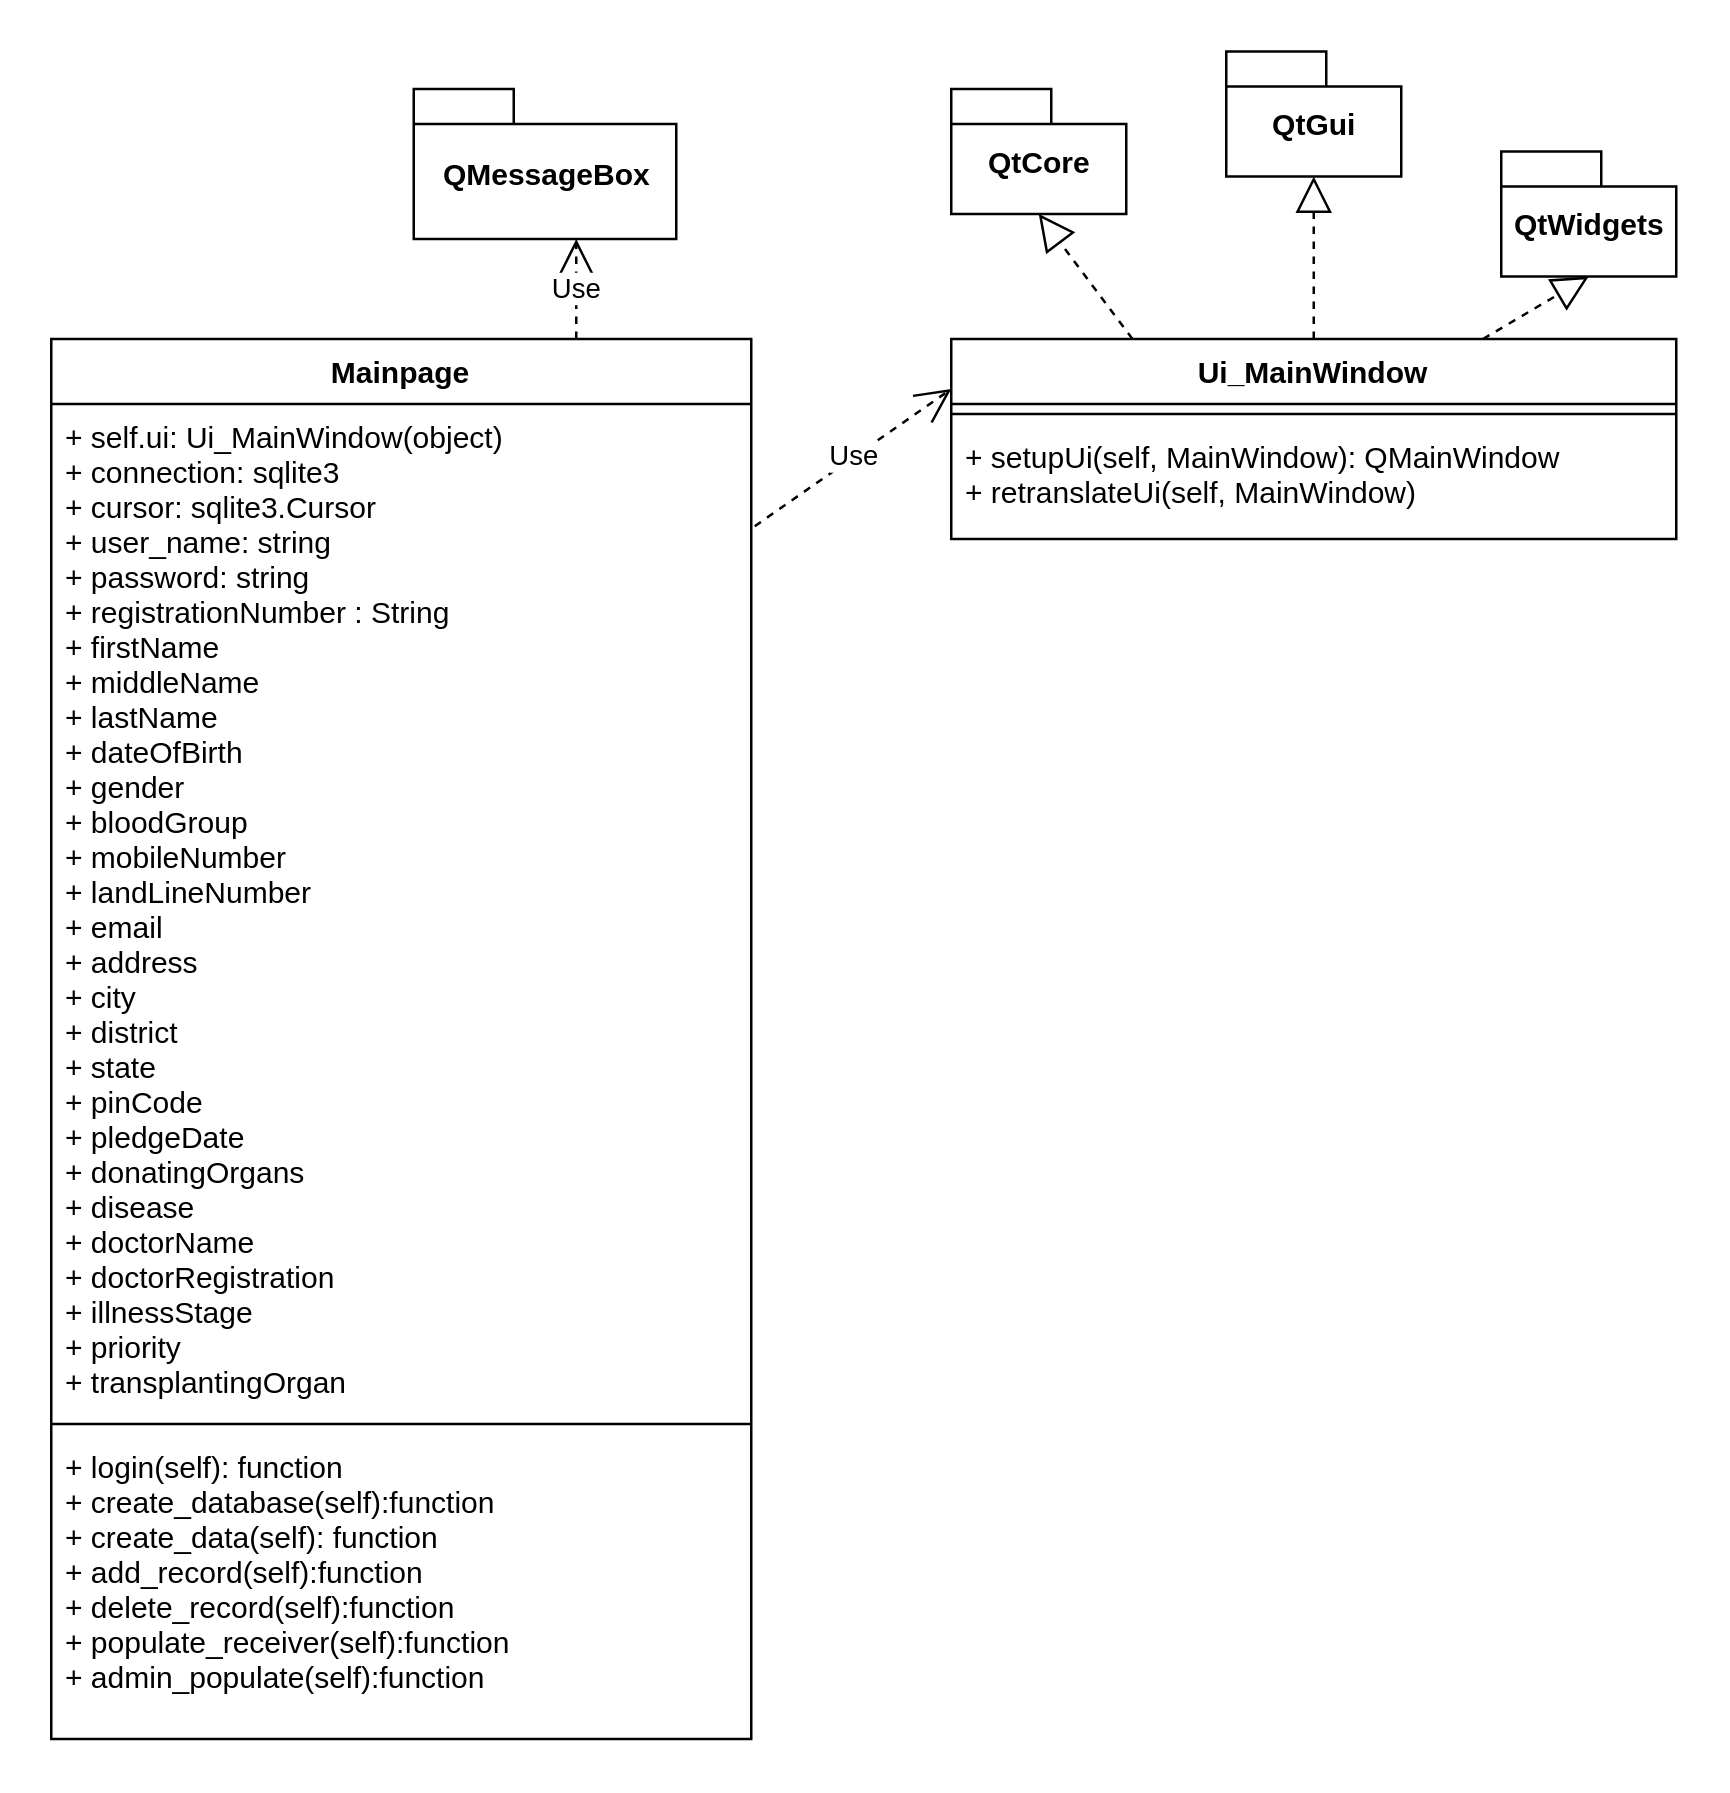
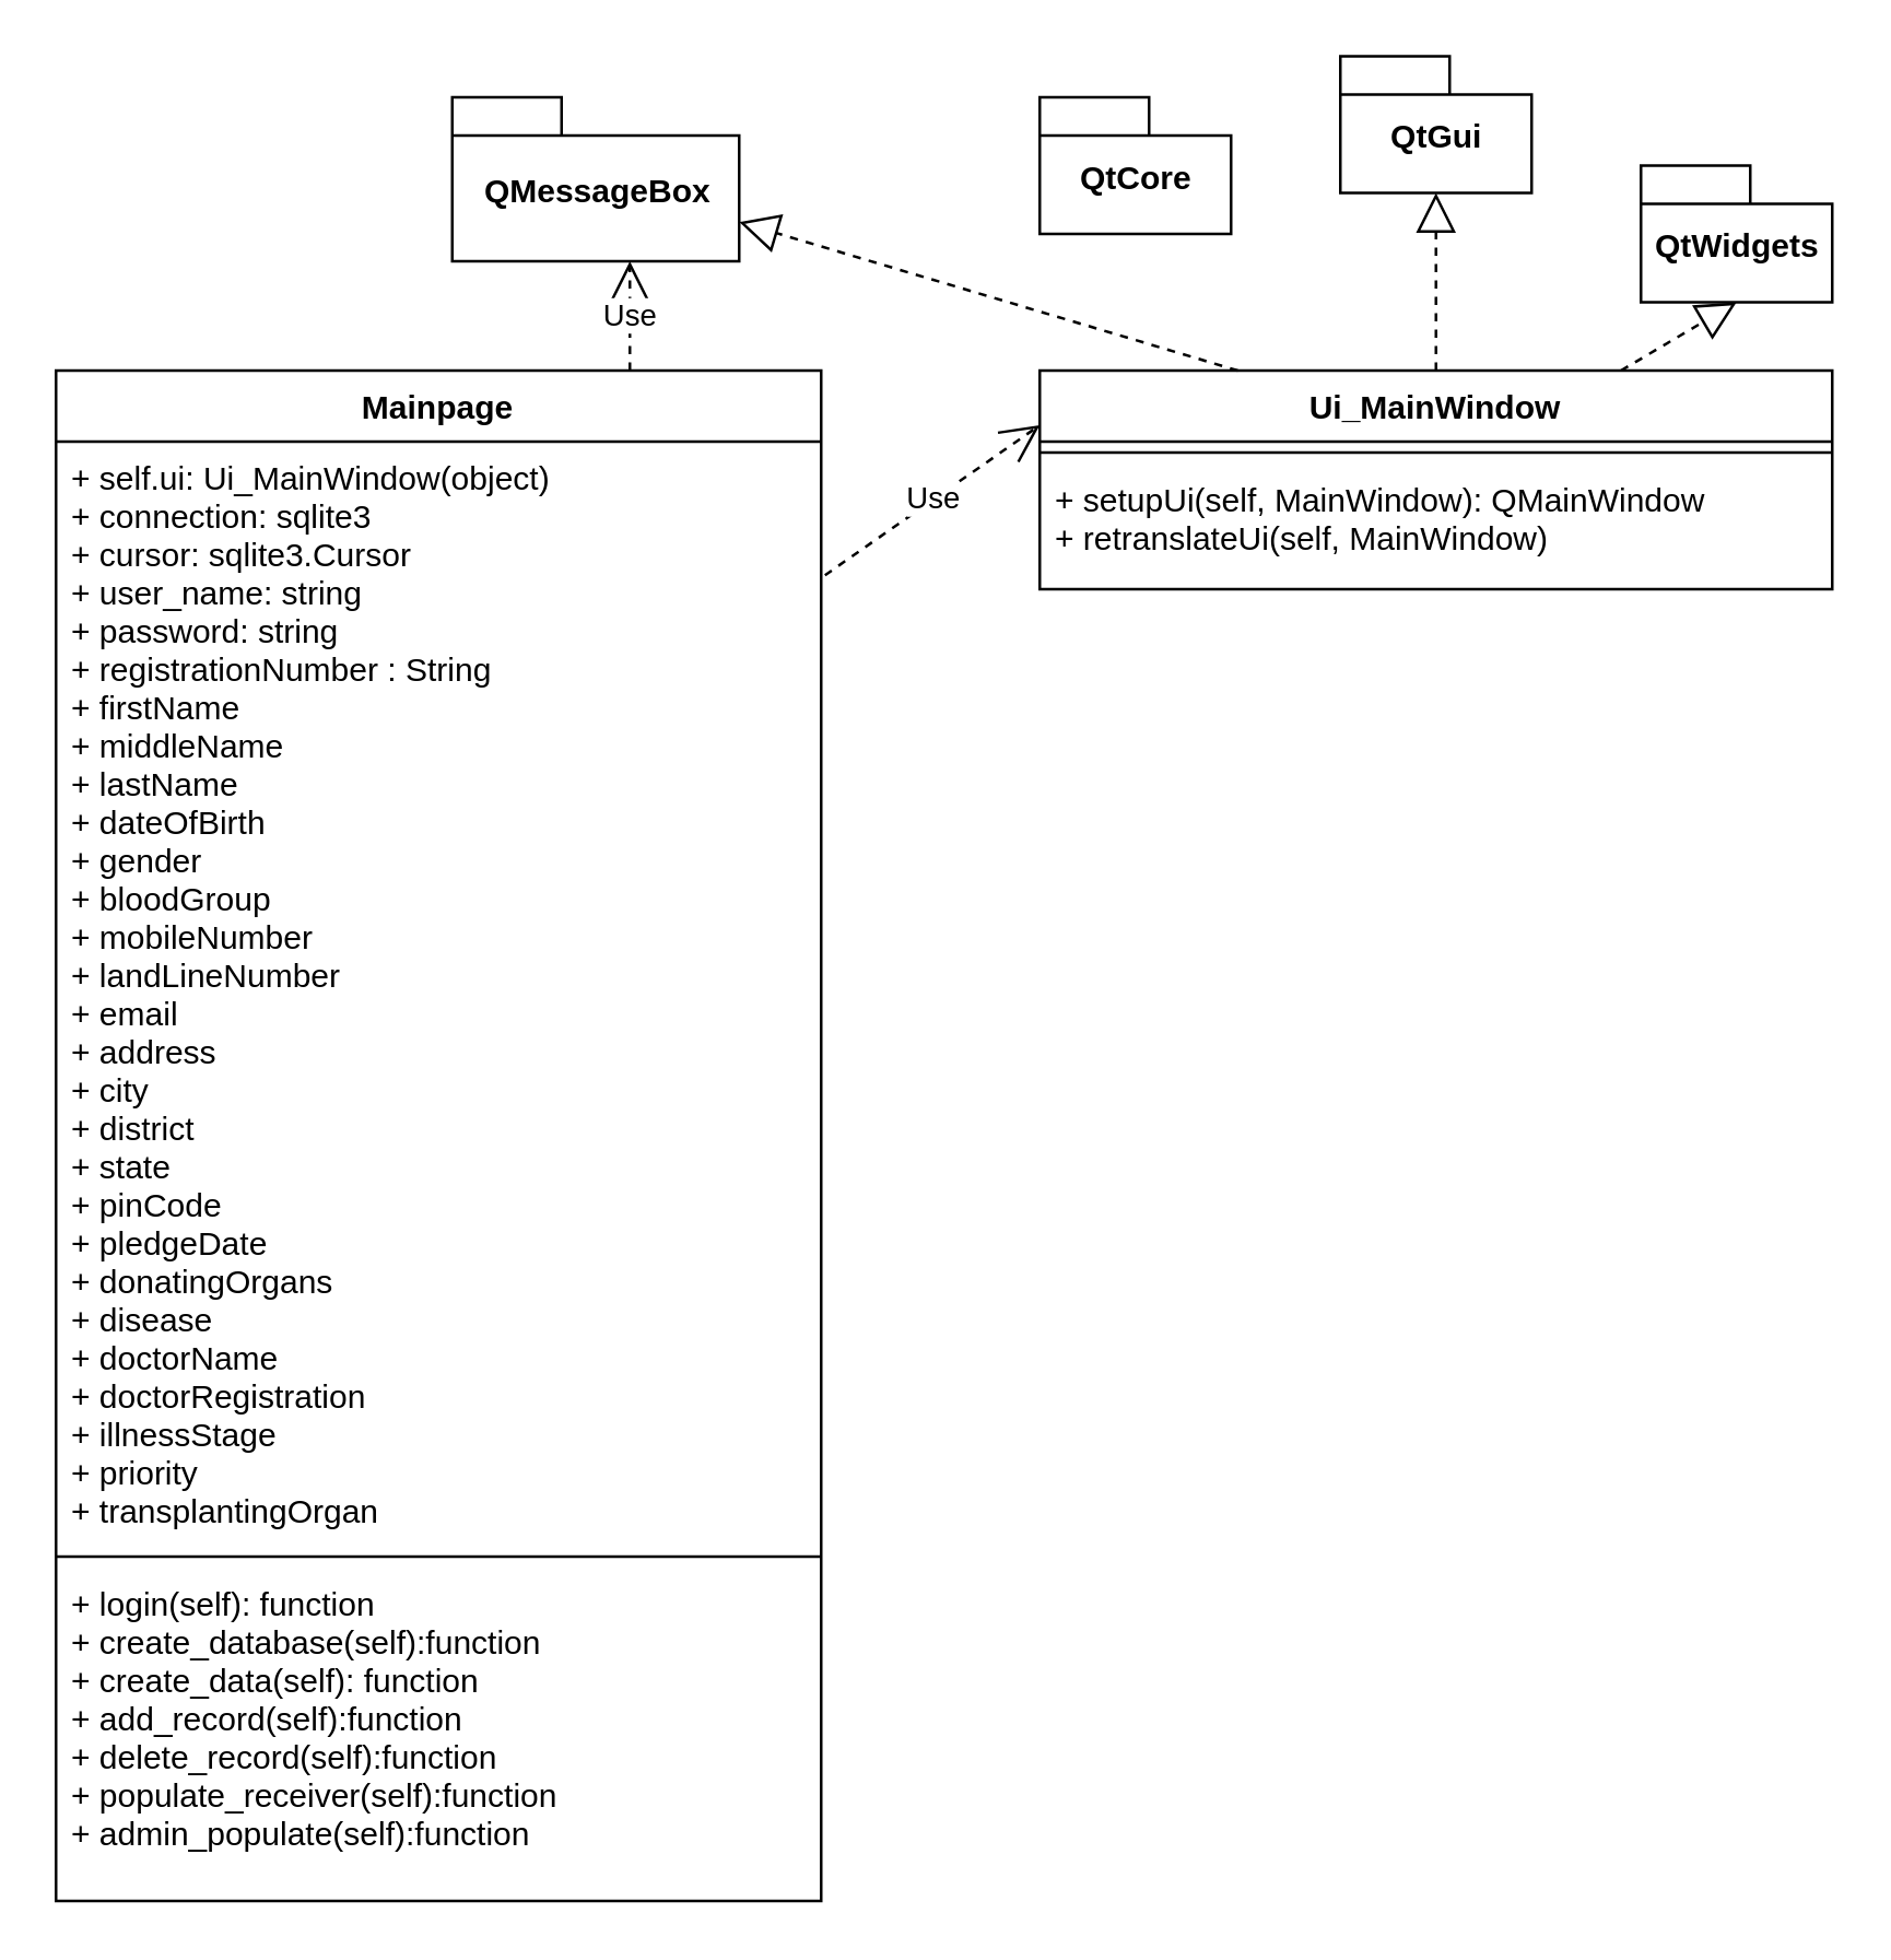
- <mxCell id="12" value="" style="endArrow=block;dashed=1;endFill=0;endSize=12;html=1;entryX=0.5;entryY=1;entryDx=0;entryDy=0;entryPerimeter=0;exitX=0.25;exitY=0;exitDx=0;exitDy=0;" edge="1" parent="1" source="6" target="9"><mxGeometry width="160" relative="1" as="geometry"><mxPoint x="385" y="123" as="sourcePoint" /><mxPoint x="540" y="105" as="targetPoint" /></mxGeometry></mxCell>
+ <mxCell id="12" value="" style="endArrow=block;dashed=1;endFill=0;endSize=12;html=1;exitX=0.25;exitY=0;exitDx=0;exitDy=0;" edge="1" parent="1" source="6" target="16"><mxGeometry width="160" relative="1" as="geometry"><mxPoint x="385" y="123" as="sourcePoint" /><mxPoint x="540" y="105" as="targetPoint" /></mxGeometry></mxCell>
